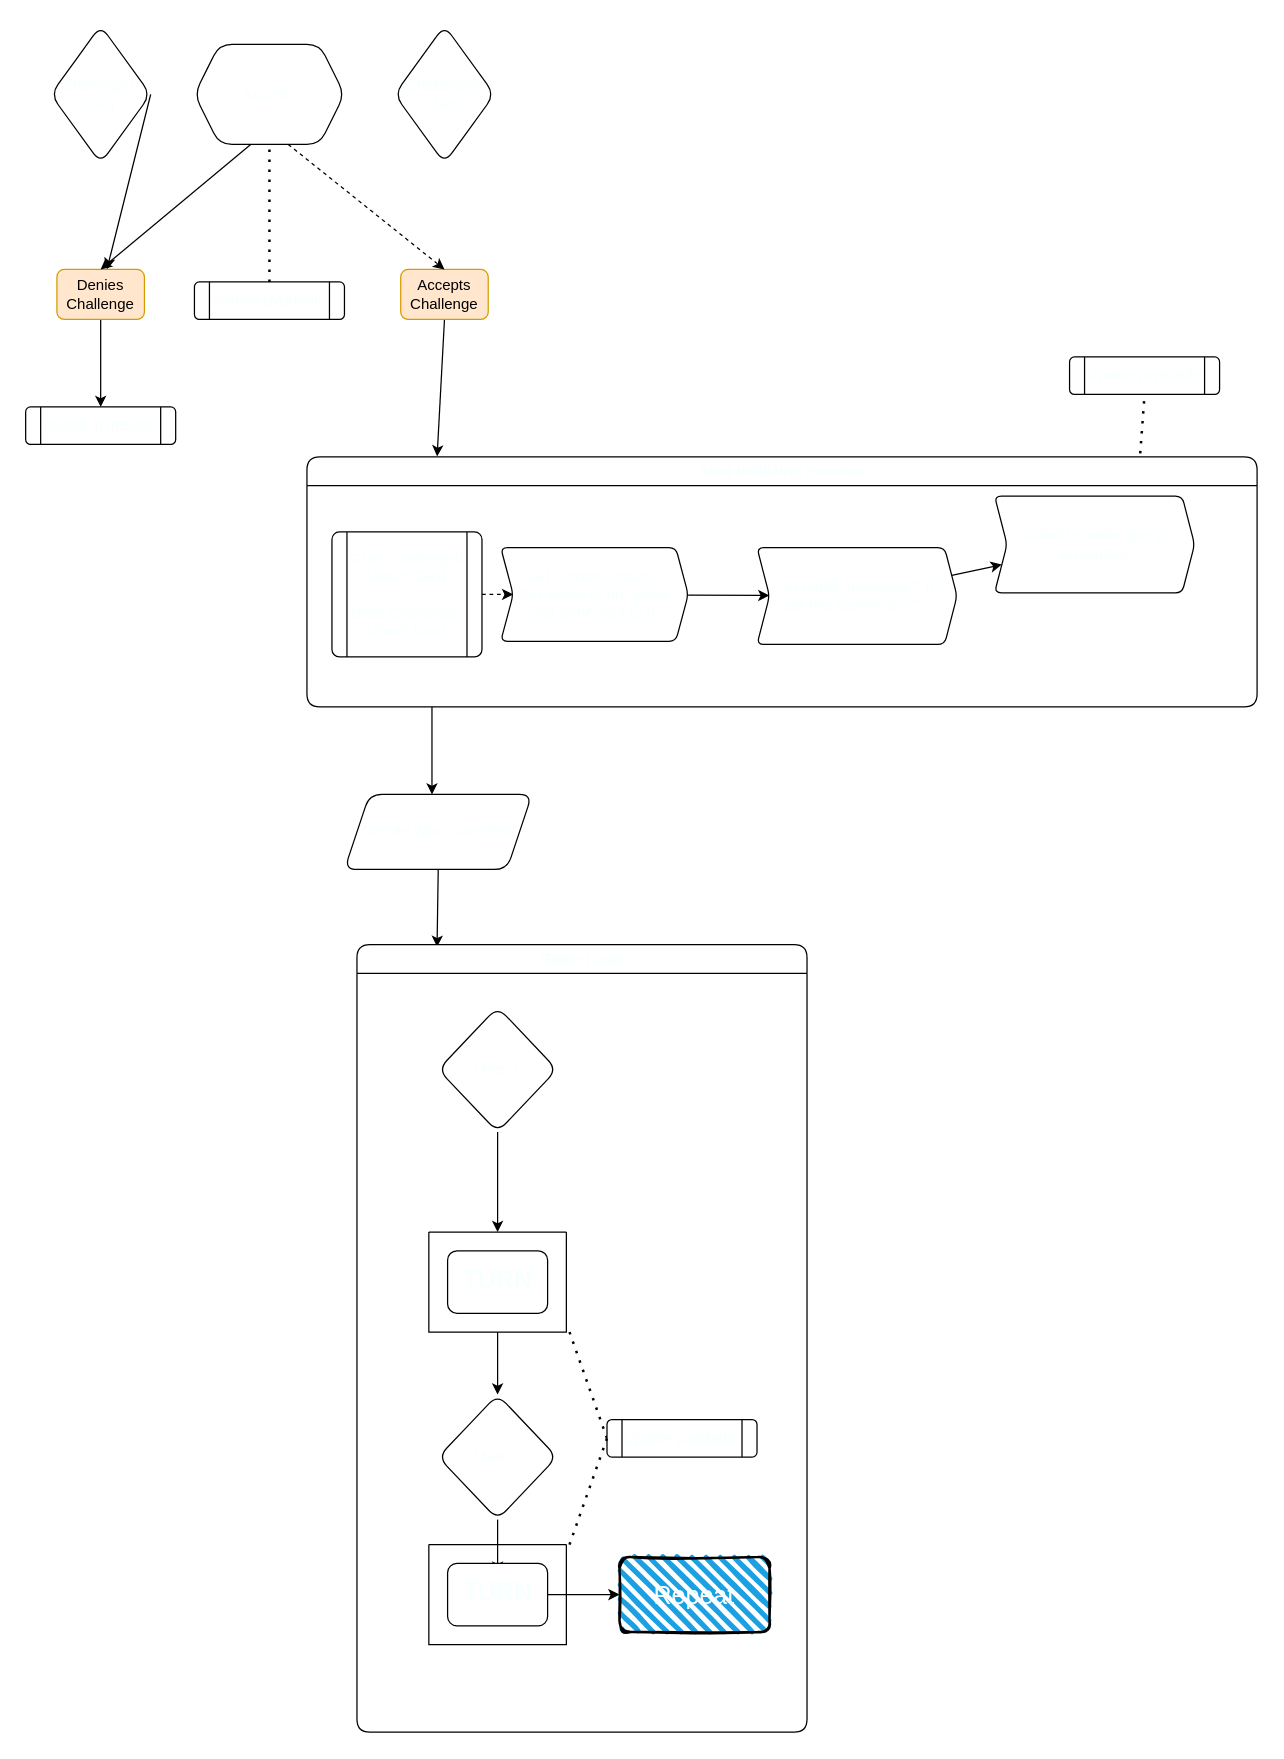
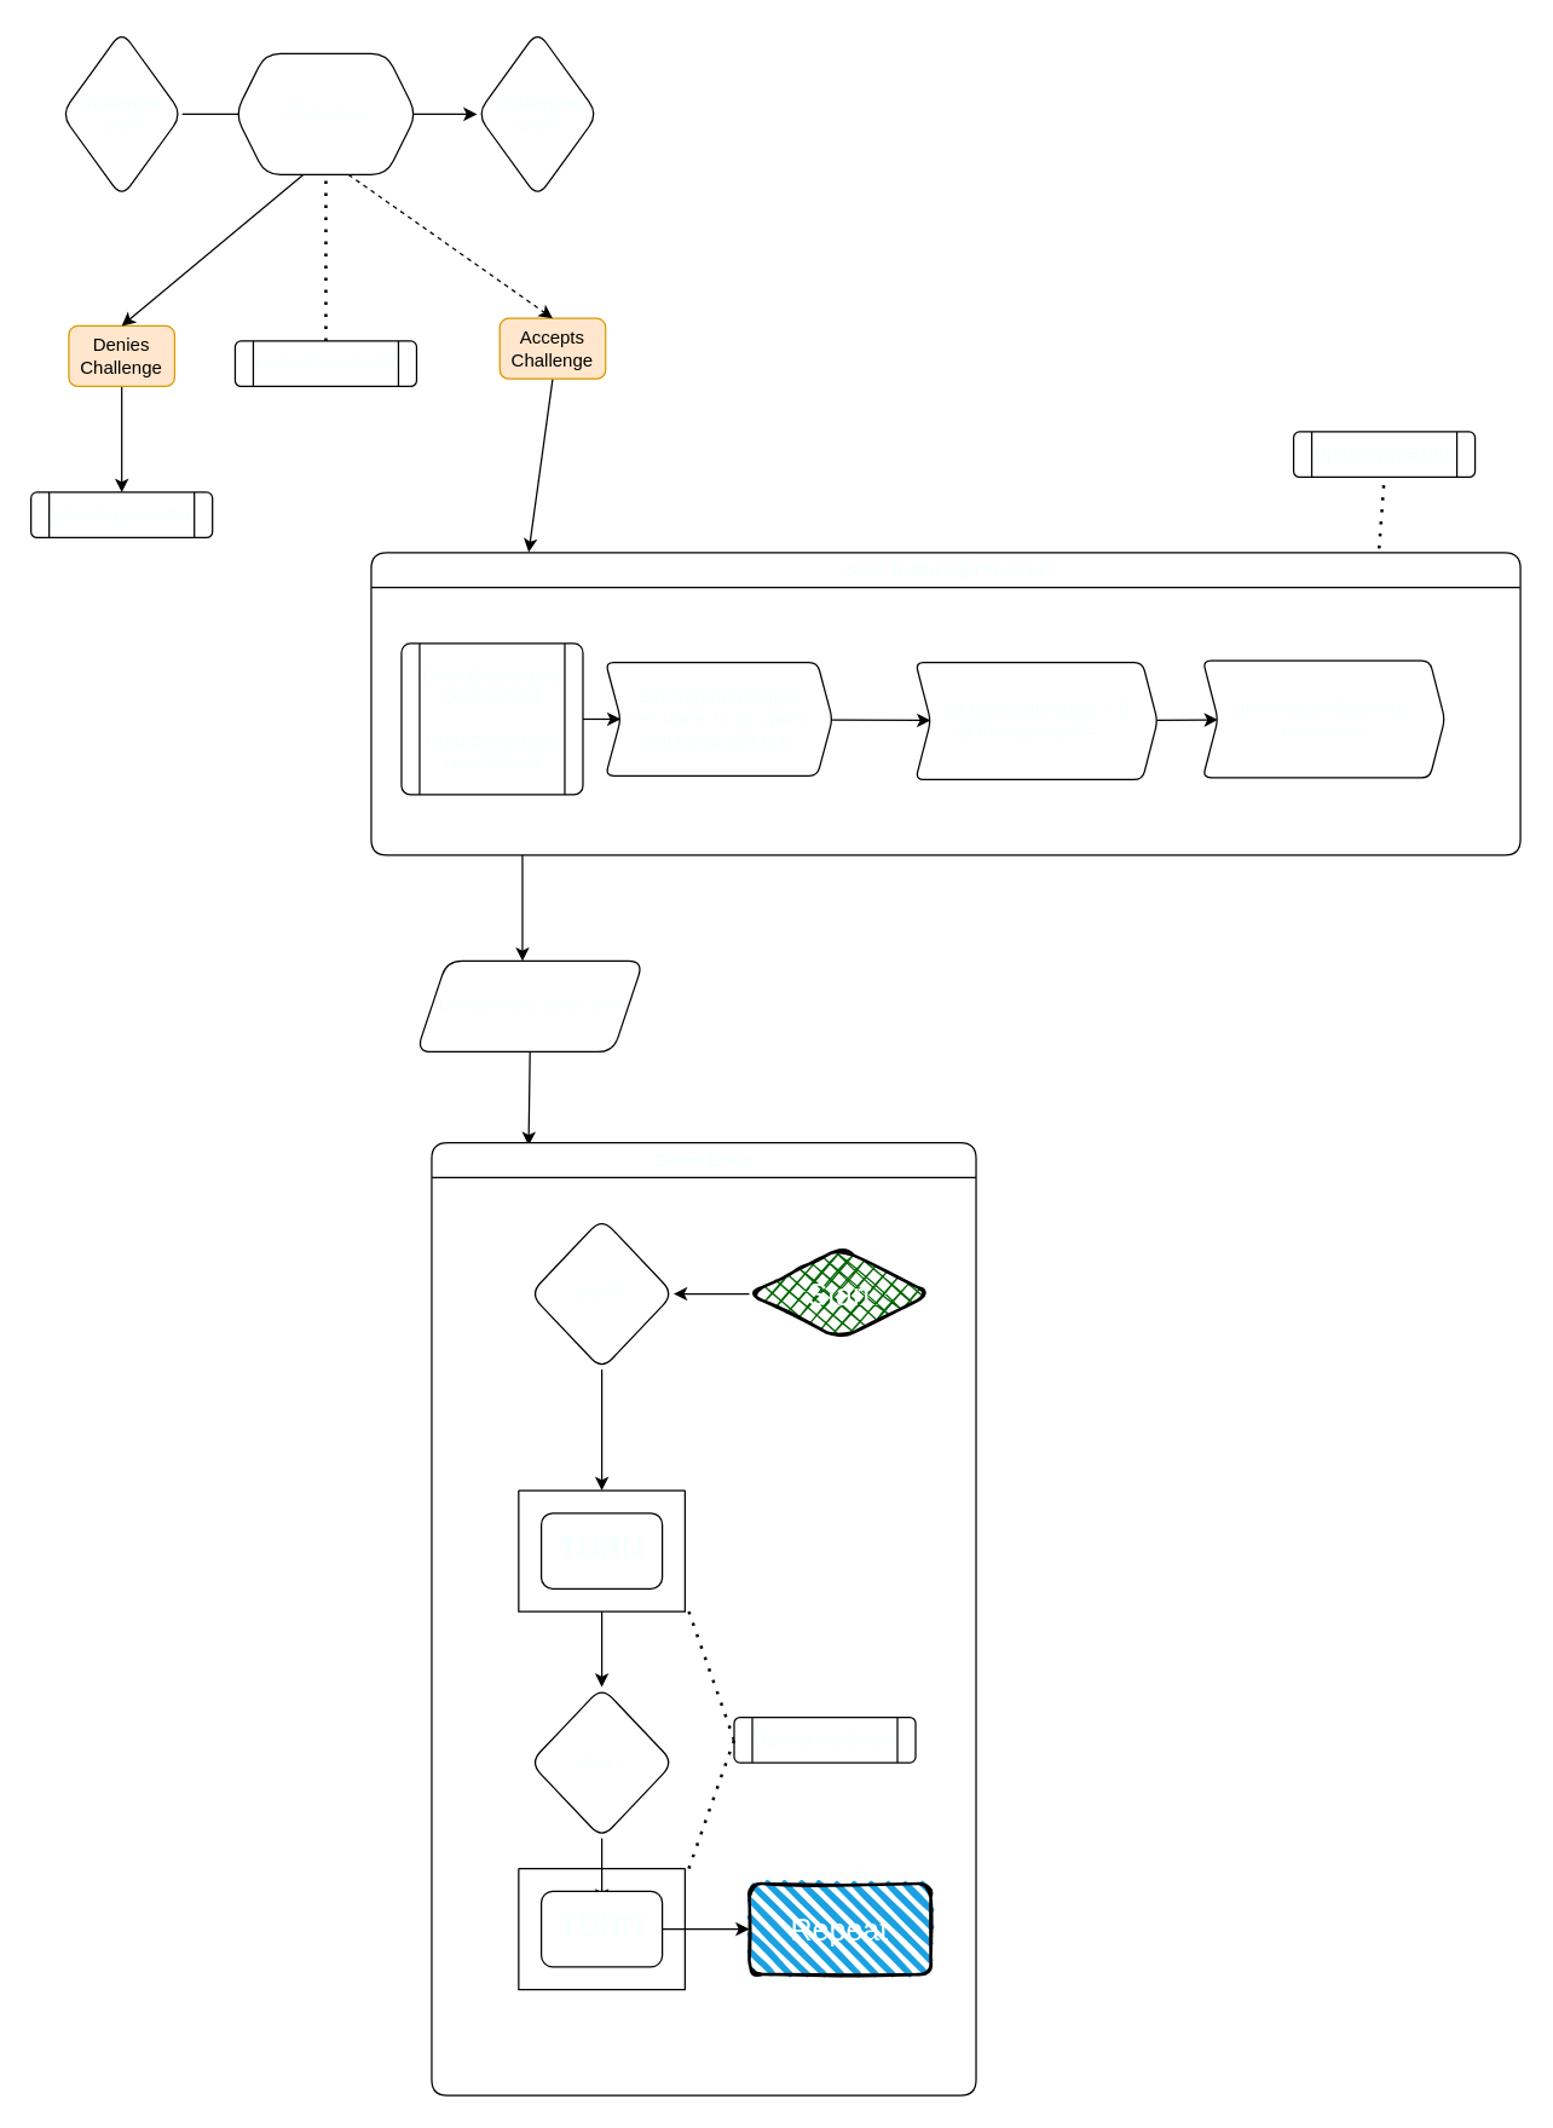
- <mxCell id="5" value="Accepts" style="shape=hexagon;perimeter=hexagonPerimeter2;whiteSpace=wrap;html=1;fixedSize=1;rounded=1;shadow=0;glass=0;sketch=0;strokeColor=default;fontSize=12;fontColor=#F7FFFF;" parent="1" vertex="1"><mxGeometry x="155" y="35" width="120" height="80" as="geometry" /></mxCell>
+ <mxCell id="5" value="Challenge" style="shape=hexagon;perimeter=hexagonPerimeter2;whiteSpace=wrap;html=1;fixedSize=1;rounded=1;shadow=0;glass=0;sketch=0;strokeColor=default;fontSize=12;fontColor=#F7FFFF;" parent="1" vertex="1"><mxGeometry x="155" y="35" width="120" height="80" as="geometry" /></mxCell>
- <mxCell id="4" value="" style="endArrow=classic;html=1;fontSize=12;fontColor=#F7FFFF;exitX=1;exitY=0.5;exitDx=0;exitDy=0;" parent="1" source="2" target="9" edge="1"><mxGeometry width="50" height="50" relative="1" as="geometry"><mxPoint x="375" y="285" as="sourcePoint" /><mxPoint x="425" y="235" as="targetPoint" /></mxGeometry></mxCell>
+ <mxCell id="4" value="" style="endArrow=classic;html=1;fontSize=12;fontColor=#F7FFFF;exitX=1;exitY=0.5;exitDx=0;exitDy=0;entryX=1;entryY=0.5;entryDx=0;entryDy=0;" parent="1" source="2" target="3" edge="1"><mxGeometry width="50" height="50" relative="1" as="geometry"><mxPoint x="375" y="285" as="sourcePoint" /><mxPoint x="425" y="235" as="targetPoint" /></mxGeometry></mxCell>
- <mxCell id="7" value="Accepts Challenge" style="rounded=1;whiteSpace=wrap;html=1;glass=0;shadow=0;fillColor=#ffe6cc;strokeColor=#d79b00;fontColor=#000000;" parent="1" vertex="1"><mxGeometry x="320" y="215" width="70" height="40" as="geometry" /></mxCell>
+ <mxCell id="7" value="Accepts Challenge" style="rounded=1;whiteSpace=wrap;html=1;glass=0;shadow=0;fillColor=#ffe6cc;strokeColor=#d79b00;fontColor=#000000;" parent="1" vertex="1"><mxGeometry x="330" y="210" width="70" height="40" as="geometry" /></mxCell>
- <mxCell id="22" value="initialize battle query properties" style="shape=step;perimeter=stepPerimeter;whiteSpace=wrap;html=1;fixedSize=1;rounded=1;shadow=0;glass=0;sketch=0;strokeColor=default;fontSize=12;fontColor=#F7FFFF;arcSize=11;size=10;" parent="15" vertex="1"><mxGeometry x="550" y="31.25" width="160" height="77.5" as="geometry" /></mxCell>
+ <mxCell id="22" value="initialize battle query properties" style="shape=step;perimeter=stepPerimeter;whiteSpace=wrap;html=1;fixedSize=1;rounded=1;shadow=0;glass=0;sketch=0;strokeColor=default;fontSize=12;fontColor=#F7FFFF;arcSize=11;size=10;" parent="15" vertex="1"><mxGeometry x="550" y="71.25" width="160" height="77.5" as="geometry" /></mxCell>
- <mxCell id="16" style="edgeStyle=none;html=1;exitX=1;exitY=0.5;exitDx=0;exitDy=0;entryX=0;entryY=0.5;entryDx=0;entryDy=0;fontSize=12;fontColor=#F7FFFF;dashed=1;" parent="15" source="17" target="19" edge="1"><mxGeometry relative="1" as="geometry" /></mxCell>
+ <mxCell id="16" style="edgeStyle=none;html=1;exitX=1;exitY=0.5;exitDx=0;exitDy=0;entryX=0;entryY=0.5;entryDx=0;entryDy=0;fontSize=12;fontColor=#F7FFFF;" parent="15" source="17" target="19" edge="1"><mxGeometry relative="1" as="geometry" /></mxCell>
+ <mxCell id="39" value="" style="edgeStyle=none;html=1;fontSize=20;fontColor=#F7FFFF;" parent="28" source="40" target="30" edge="1"><mxGeometry relative="1" as="geometry" /></mxCell>
+ <mxCell id="40" value="Start" style="rhombus;whiteSpace=wrap;html=1;strokeWidth=2;fillWeight=-1;hachureGap=8;fillStyle=cross-hatch;fillColor=#006600;sketch=1;rounded=1;shadow=0;glass=0;strokeColor=default;fontSize=20;fontColor=#F7FFFF;" parent="28" vertex="1"><mxGeometry x="210" y="70" width="120" height="60" as="geometry" /></mxCell>
